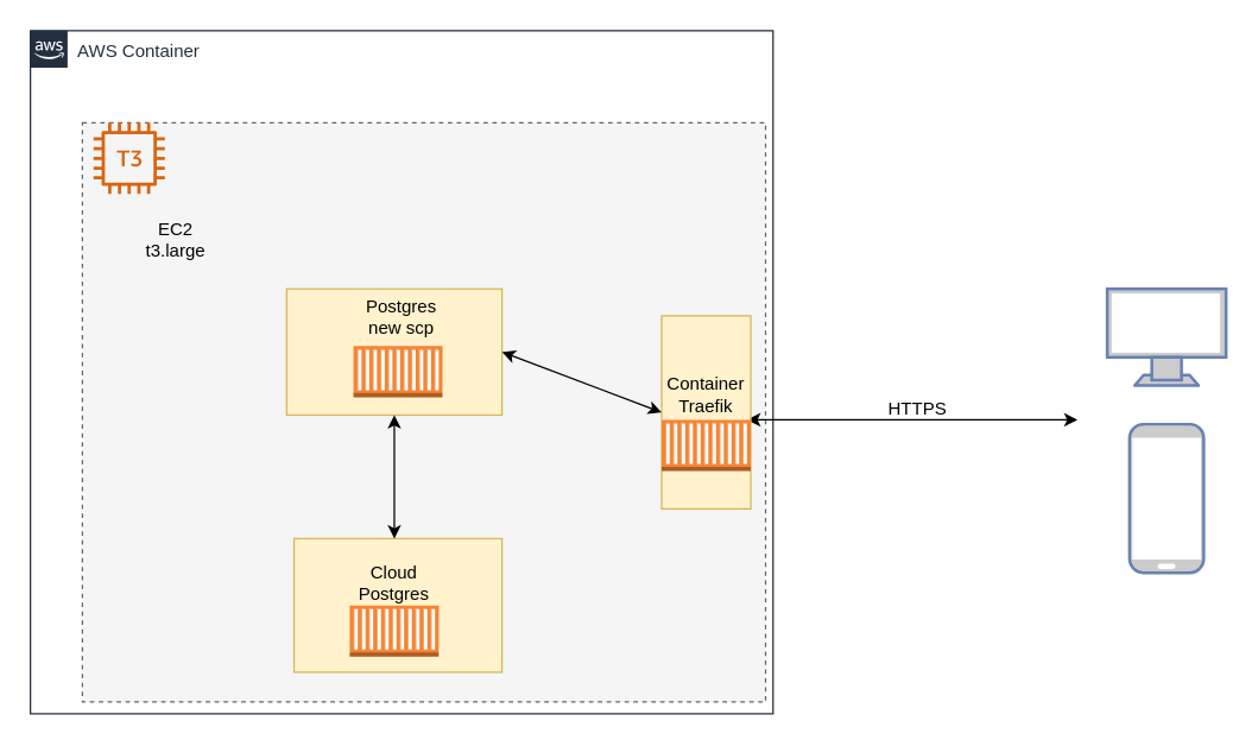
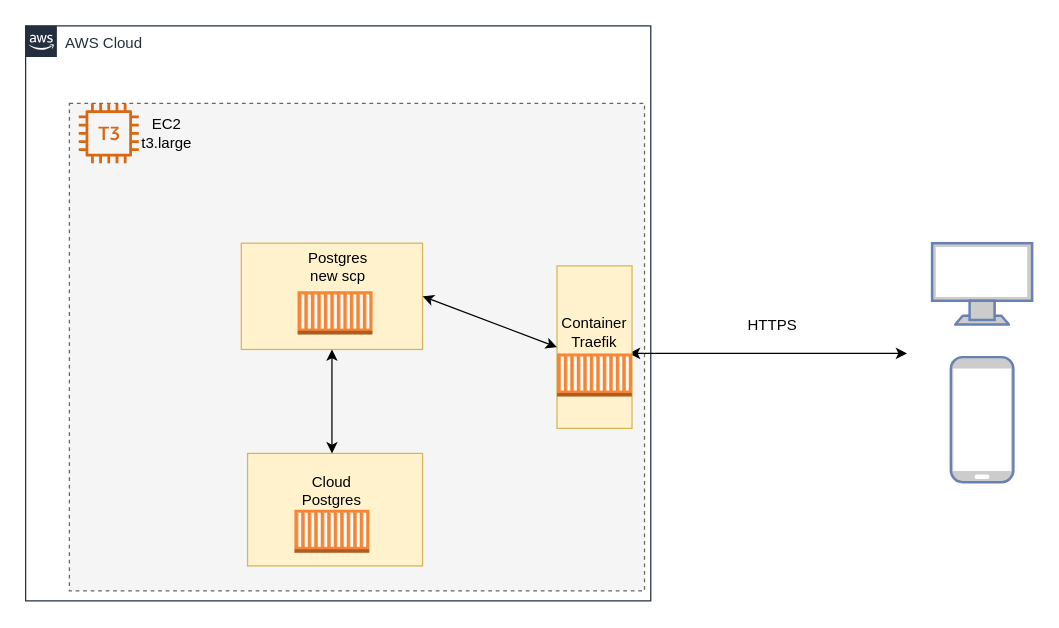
- <mxCell id="3" value="AWS Container" style="points=[[0,0],[0.25,0],[0.5,0],[0.75,0],[1,0],[1,0.25],[1,0.5],[1,0.75],[1,1],[0.75,1],[0.5,1],[0.25,1],[0,1],[0,0.75],[0,0.5],[0,0.25]];outlineConnect=0;gradientColor=none;html=1;whiteSpace=wrap;fontSize=12;fontStyle=0;shape=mxgraph.aws4.group;grIcon=mxgraph.aws4.group_aws_cloud_alt;strokeColor=#232F3E;fillColor=none;verticalAlign=top;align=left;spacingLeft=30;fontColor=#232F3E;dashed=0;labelBackgroundColor=#ffffff;" parent="1" vertex="1"><mxGeometry x="20" y="20" width="500" height="460" as="geometry" /></mxCell>
+ <mxCell id="3" value="AWS Cloud" style="points=[[0,0],[0.25,0],[0.5,0],[0.75,0],[1,0],[1,0.25],[1,0.5],[1,0.75],[1,1],[0.75,1],[0.5,1],[0.25,1],[0,1],[0,0.75],[0,0.5],[0,0.25]];outlineConnect=0;gradientColor=none;html=1;whiteSpace=wrap;fontSize=12;fontStyle=0;shape=mxgraph.aws4.group;grIcon=mxgraph.aws4.group_aws_cloud_alt;strokeColor=#232F3E;fillColor=none;verticalAlign=top;align=left;spacingLeft=30;fontColor=#232F3E;dashed=0;labelBackgroundColor=#ffffff;" parent="1" vertex="1"><mxGeometry x="20" y="20" width="500" height="460" as="geometry" /></mxCell>
- <mxCell id="11" value="&lt;div&gt;EC2 t3.large&lt;/div&gt;" style="text;html=1;strokeColor=none;fillColor=none;align=center;verticalAlign=middle;whiteSpace=wrap;rounded=0;" parent="1" vertex="1"><mxGeometry x="97.5" y="151" width="40" height="20" as="geometry" /></mxCell>
+ <mxCell id="11" value="&lt;div&gt;EC2 t3.large&lt;/div&gt;" style="text;html=1;strokeColor=none;fillColor=none;align=center;verticalAlign=middle;whiteSpace=wrap;rounded=0;" parent="1" vertex="1"><mxGeometry x="112.5" y="96" width="40" height="20" as="geometry" /></mxCell>
- <mxCell id="19" value="HTTPS" style="text;html=1;align=center;verticalAlign=middle;resizable=0;points=[];autosize=1;" parent="1" vertex="1"><mxGeometry x="592" y="265" width="50" height="20" as="geometry" /></mxCell>
+ <mxCell id="19" value="HTTPS" style="text;html=1;align=center;verticalAlign=middle;resizable=0;points=[];autosize=1;" parent="1" vertex="1"><mxGeometry x="592" y="250" width="50" height="20" as="geometry" /></mxCell>
